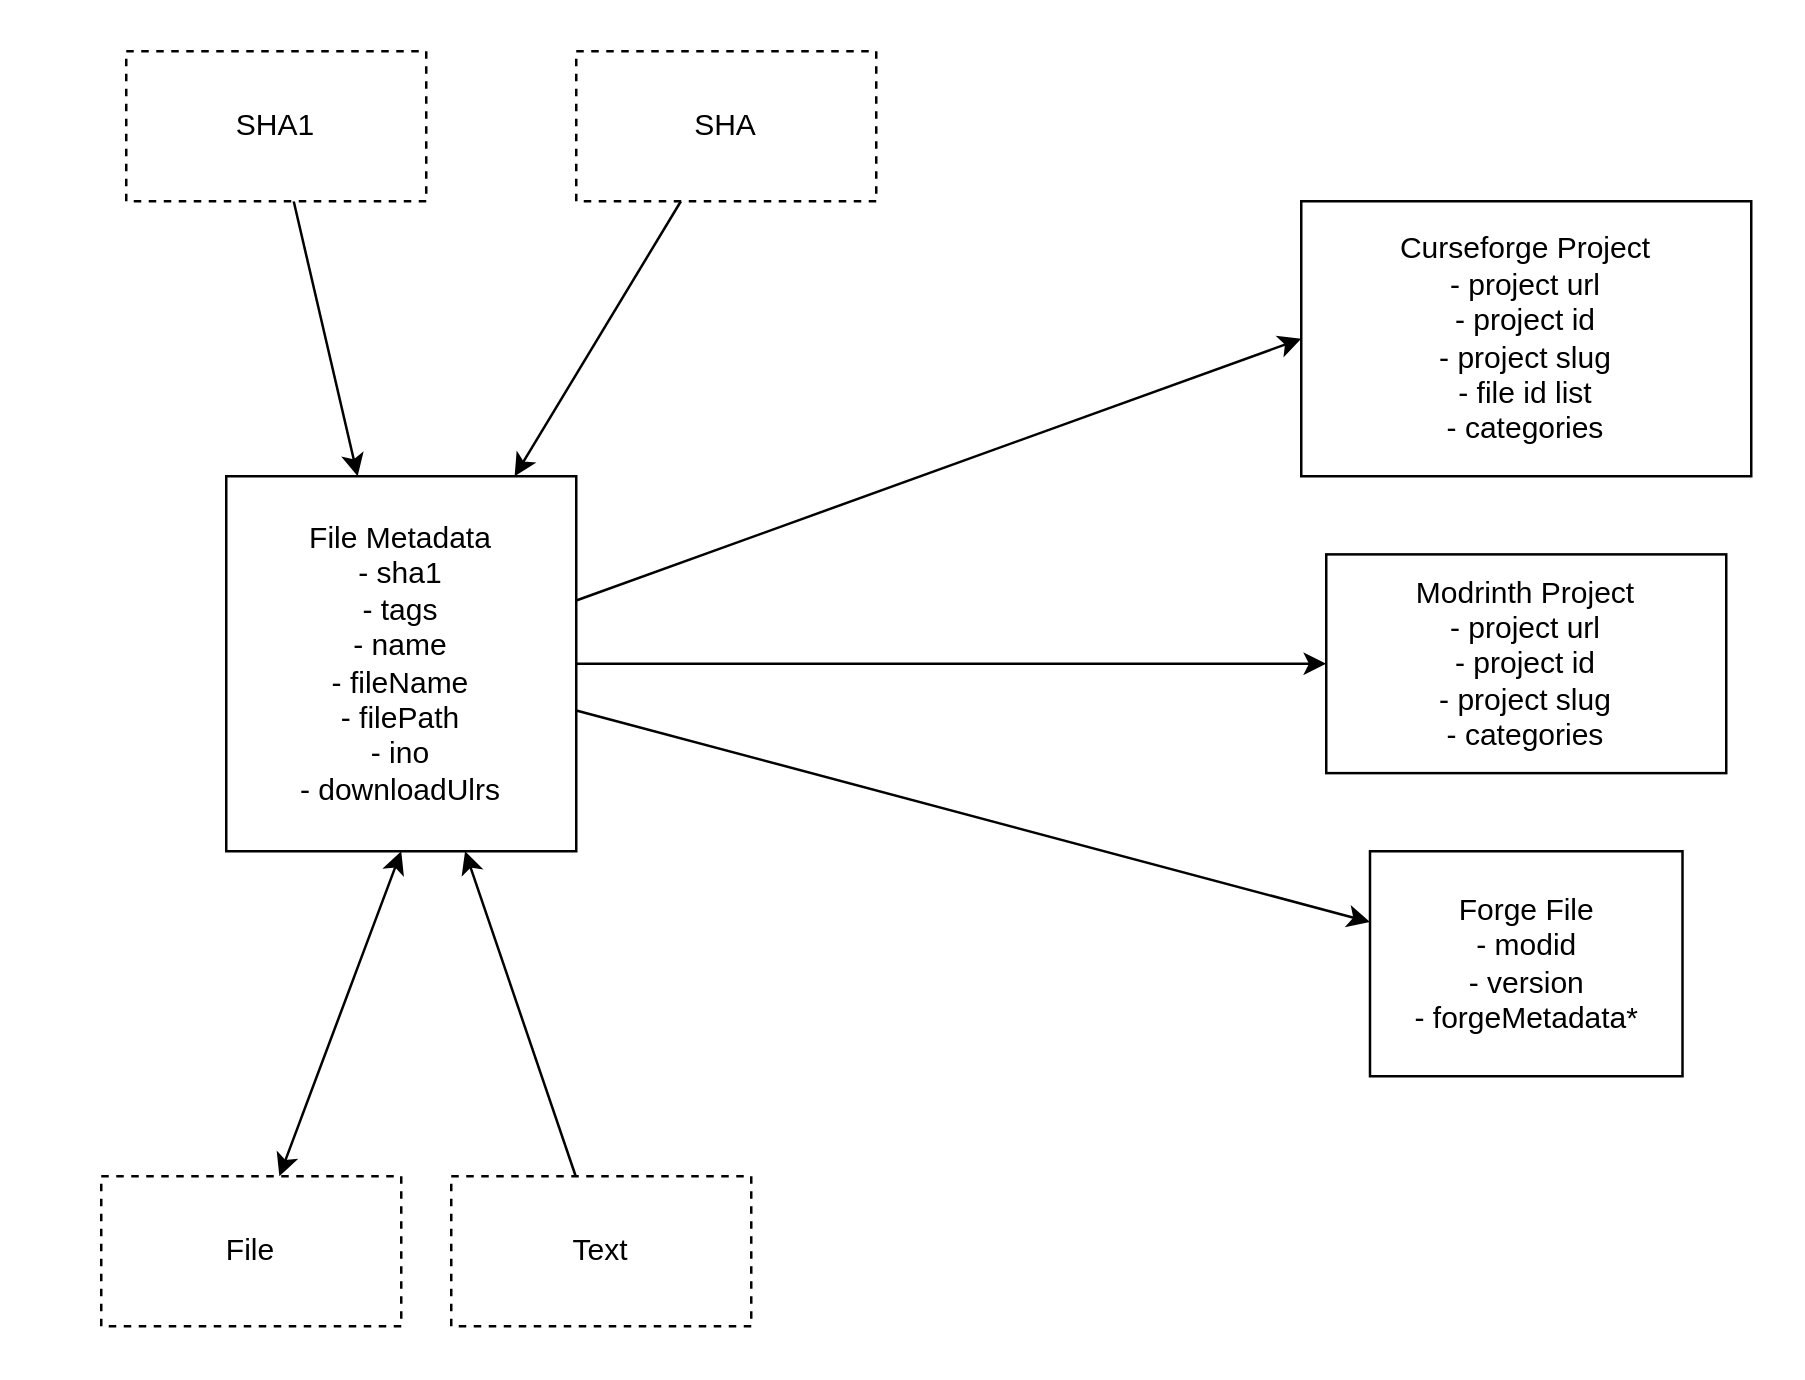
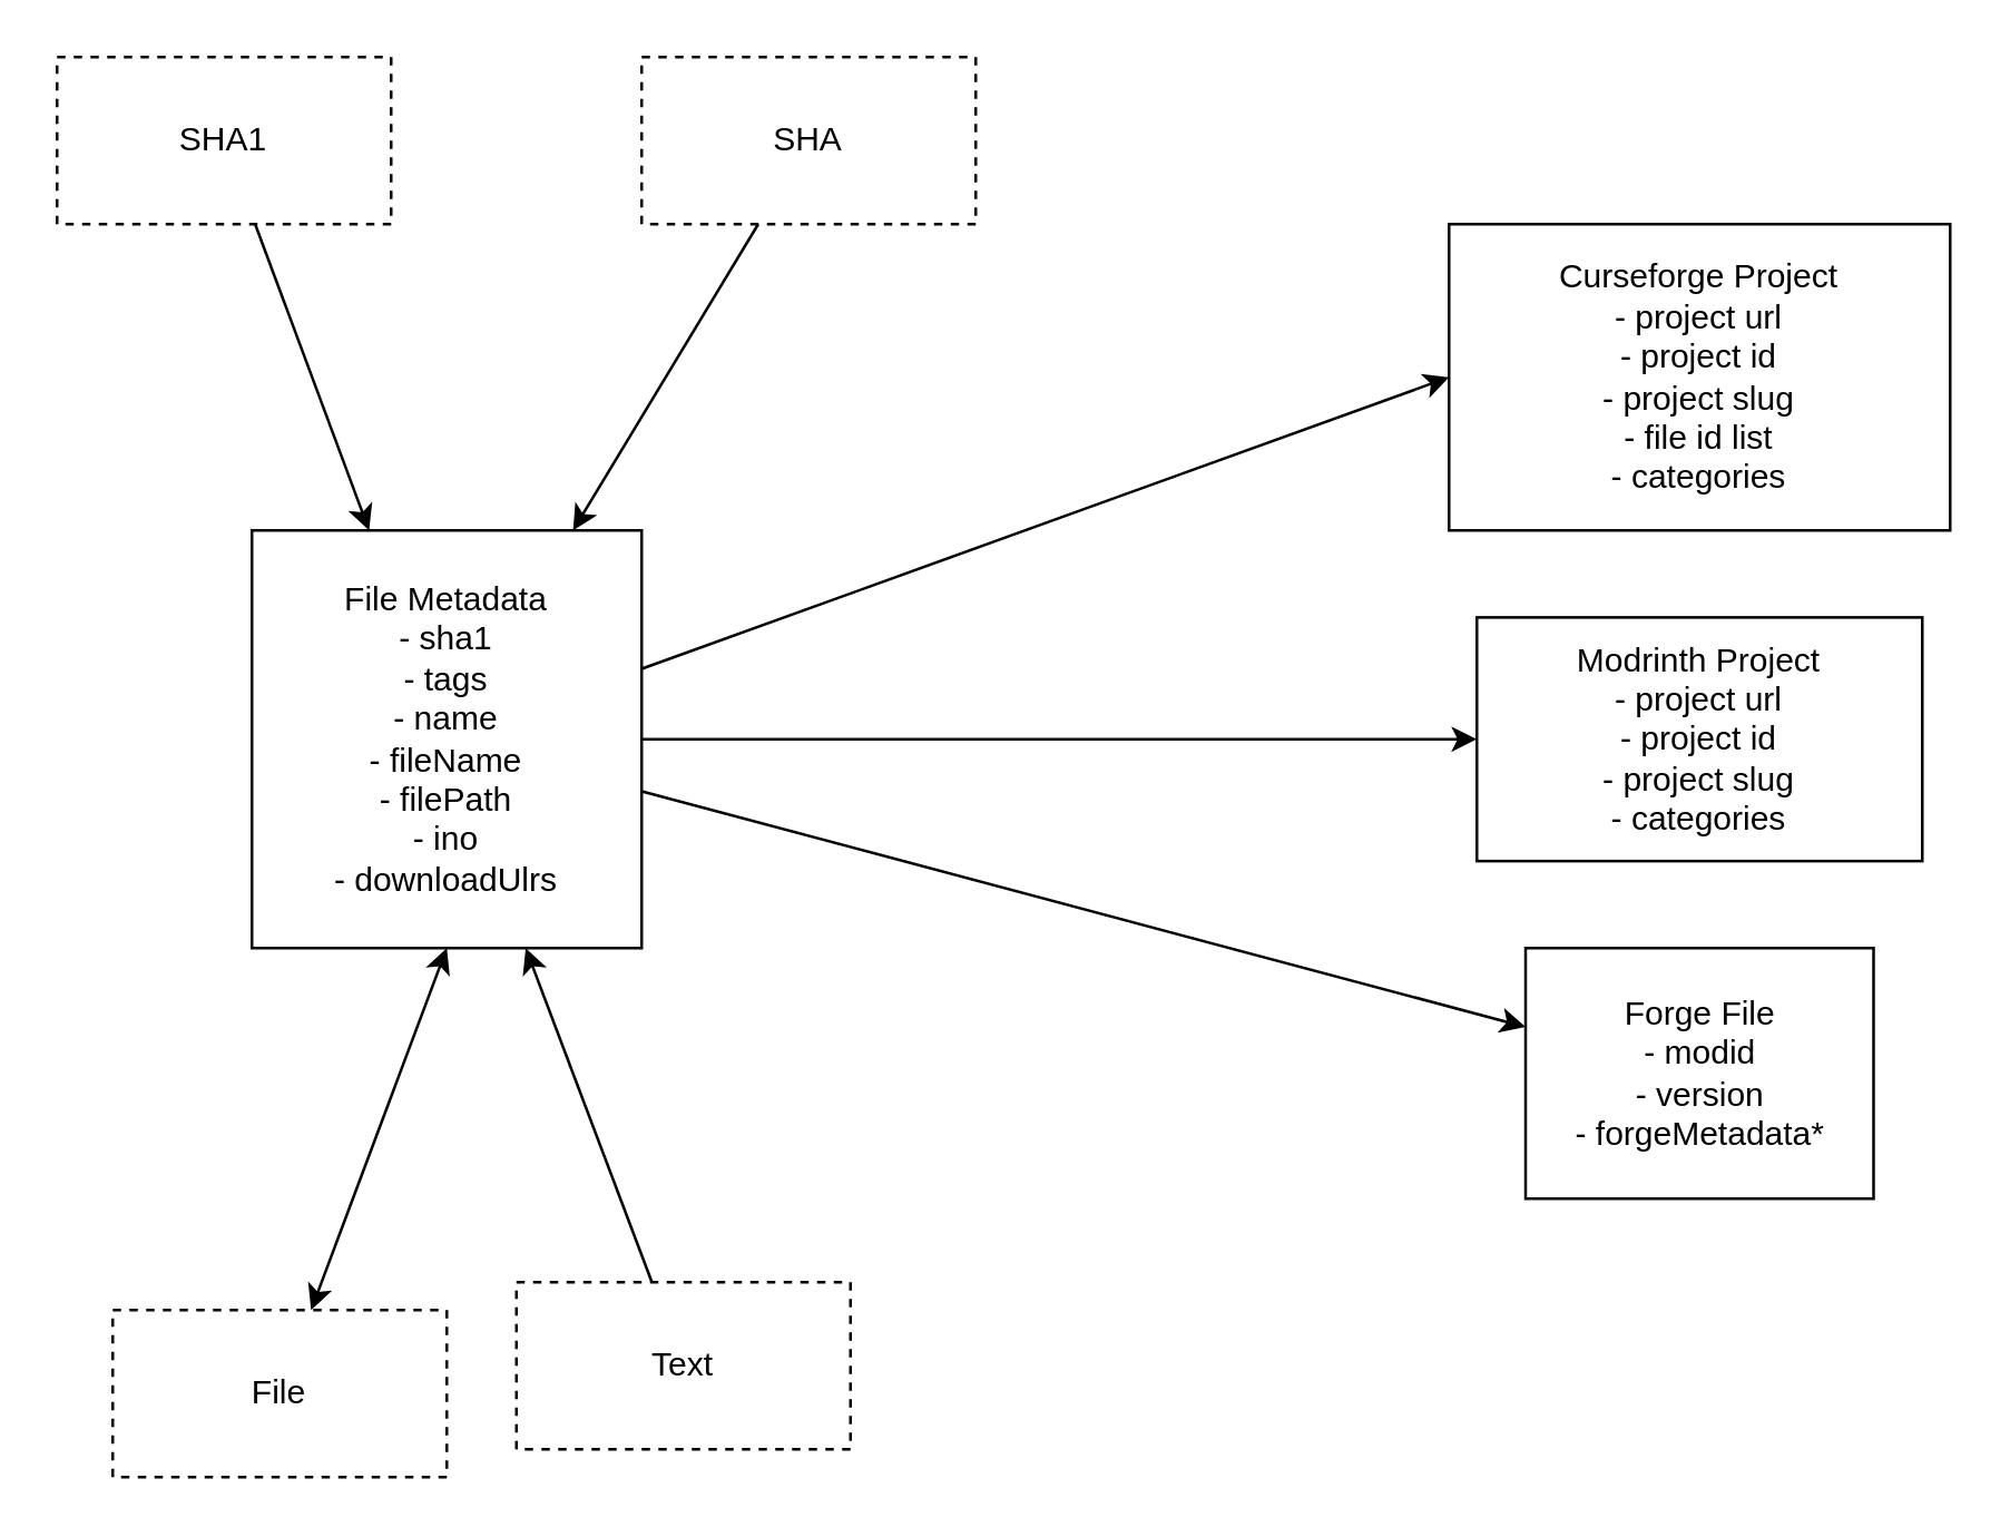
- <mxCell id="3" value="SHA1" style="rounded=0;whiteSpace=wrap;html=1;gradientColor=none;dashed=1;" vertex="1" parent="1"><mxGeometry x="50" y="20" width="120" height="60" as="geometry" /></mxCell>
+ <mxCell id="3" value="SHA1" style="rounded=0;whiteSpace=wrap;html=1;gradientColor=none;dashed=1;" vertex="1" parent="1"><mxGeometry x="20" y="20" width="120" height="60" as="geometry" /></mxCell>
- <mxCell id="16" value="Text" style="rounded=0;whiteSpace=wrap;html=1;gradientColor=none;dashed=1;" vertex="1" parent="1"><mxGeometry x="180" y="470" width="120" height="60" as="geometry" /></mxCell>
+ <mxCell id="16" value="Text" style="rounded=0;whiteSpace=wrap;html=1;gradientColor=none;dashed=1;" vertex="1" parent="1"><mxGeometry x="185" y="460" width="120" height="60" as="geometry" /></mxCell>
